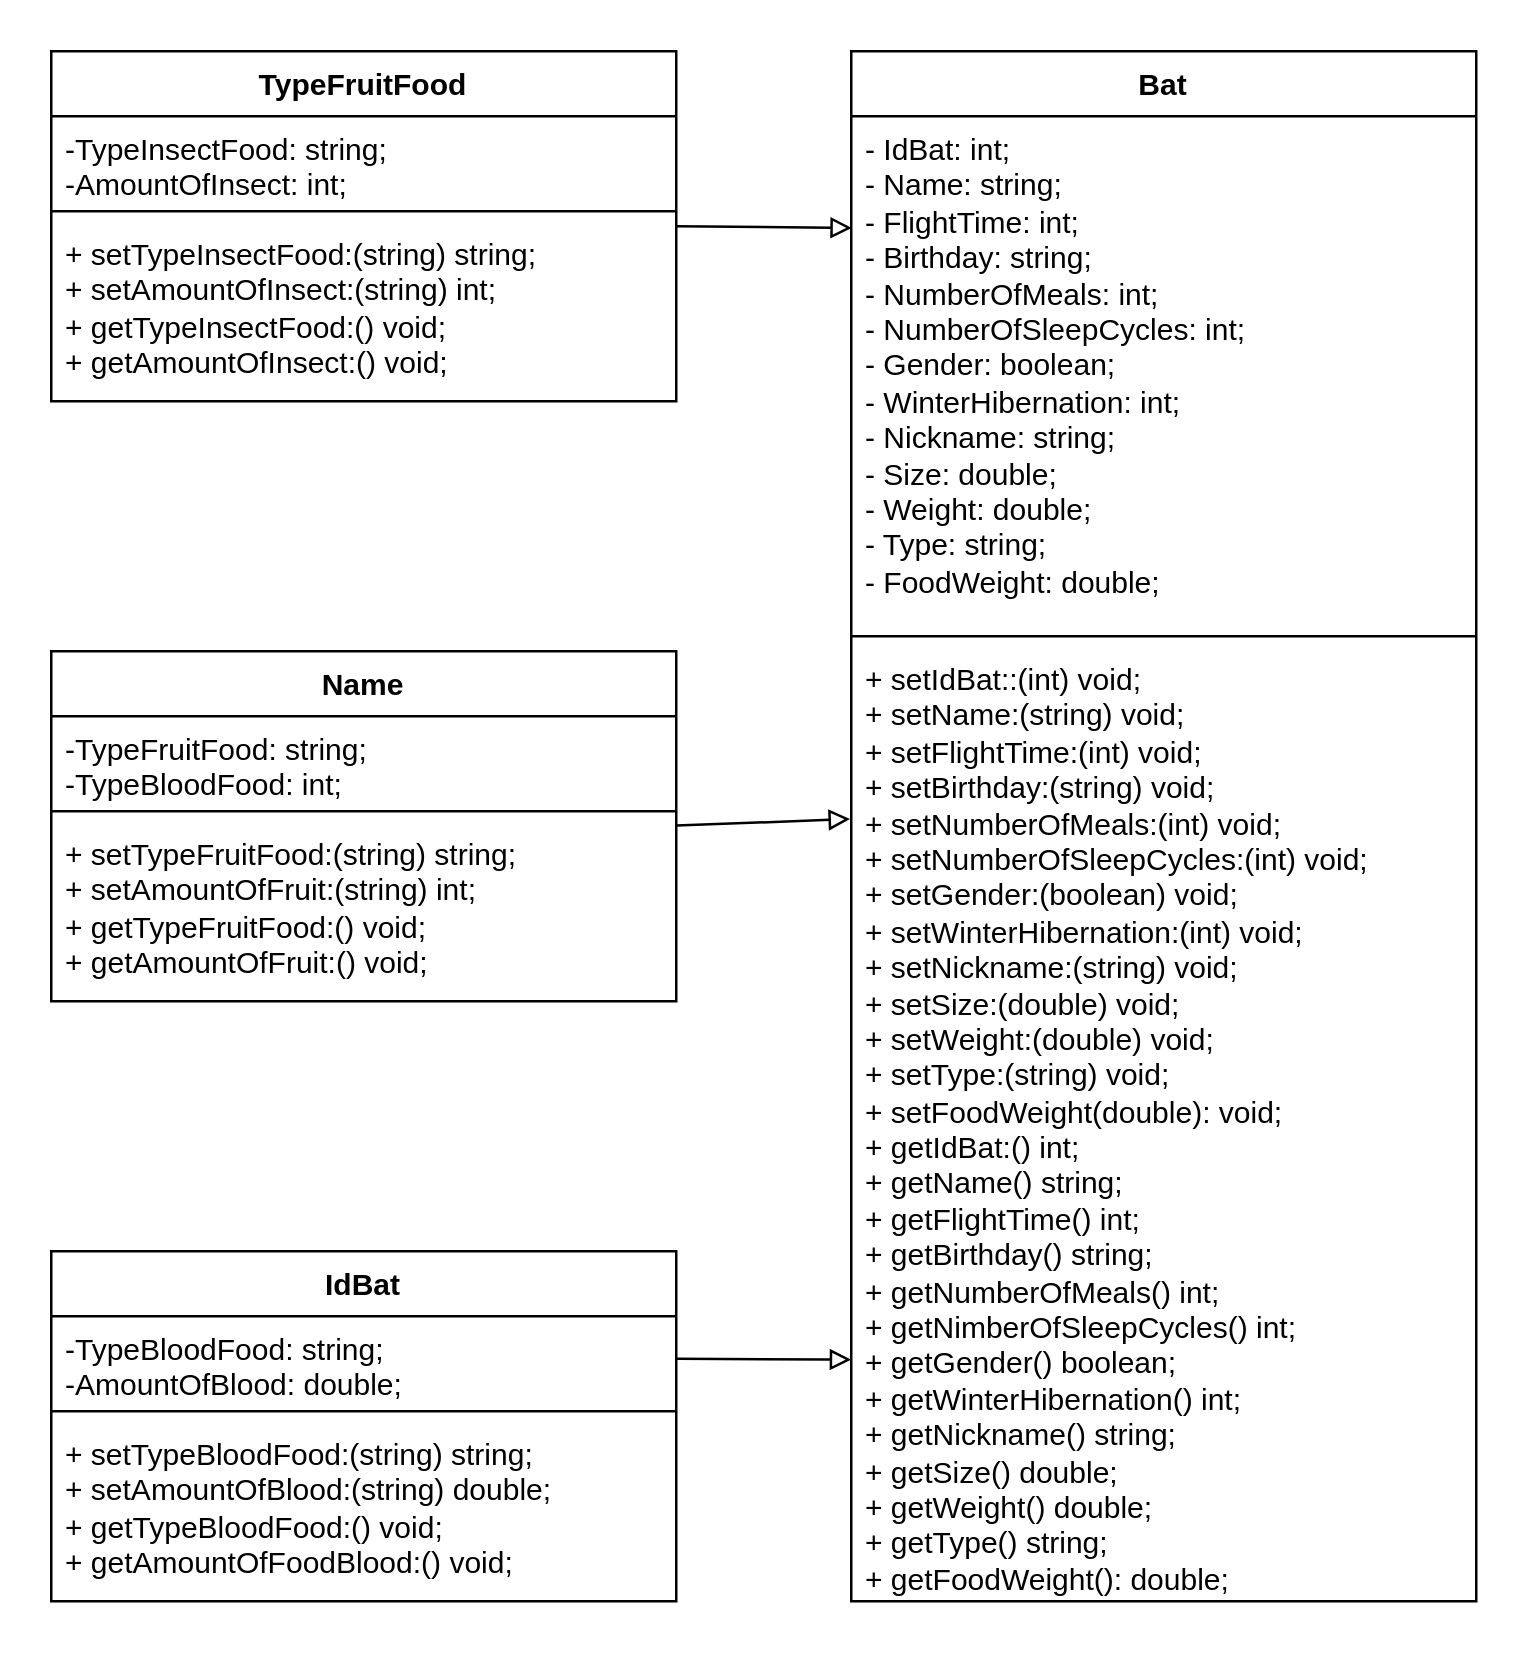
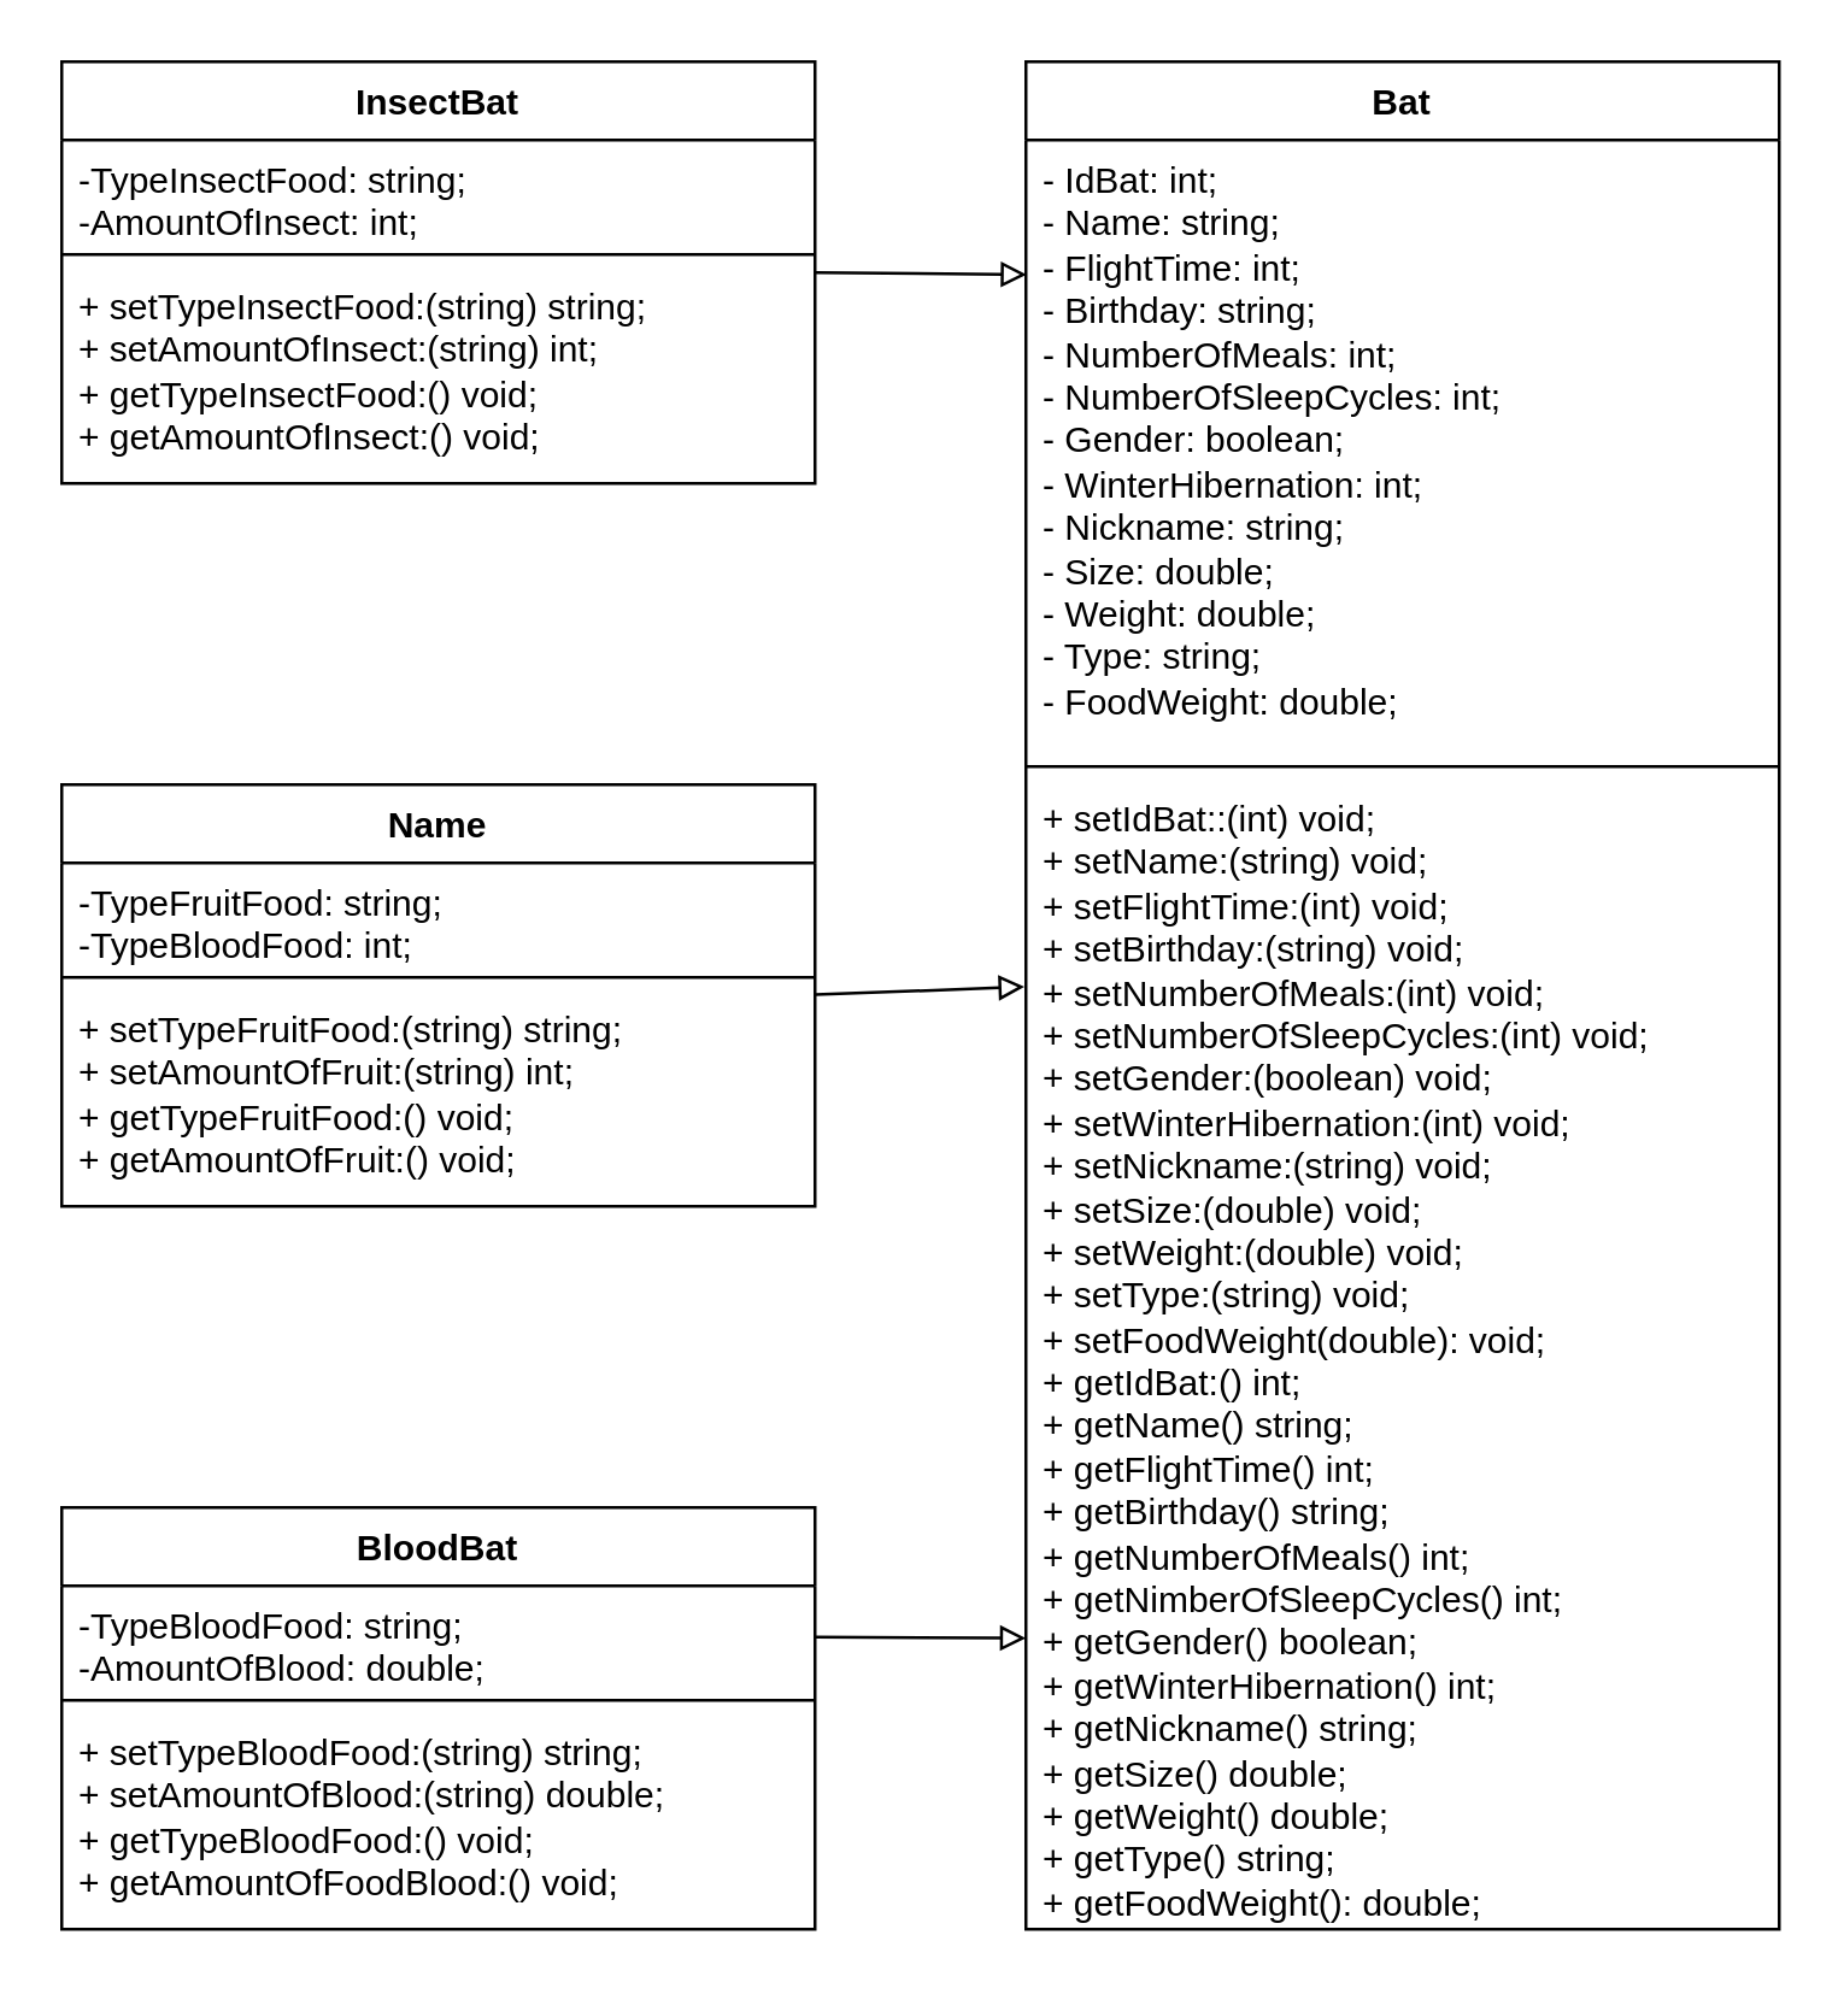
- <mxCell id="6" value="TypeFruitFood" style="swimlane;fontStyle=1;align=center;verticalAlign=top;childLayout=stackLayout;horizontal=1;startSize=26;horizontalStack=0;resizeParent=1;resizeParentMax=0;resizeLast=0;collapsible=1;marginBottom=0;whiteSpace=wrap;html=1;" parent="1" vertex="1"><mxGeometry x="20" y="20" width="250" height="140" as="geometry" /></mxCell>
+ <mxCell id="6" value="InsectBat" style="swimlane;fontStyle=1;align=center;verticalAlign=top;childLayout=stackLayout;horizontal=1;startSize=26;horizontalStack=0;resizeParent=1;resizeParentMax=0;resizeLast=0;collapsible=1;marginBottom=0;whiteSpace=wrap;html=1;" parent="1" vertex="1"><mxGeometry x="20" y="20" width="250" height="140" as="geometry" /></mxCell>
- <mxCell id="14" value="IdBat" style="swimlane;fontStyle=1;align=center;verticalAlign=top;childLayout=stackLayout;horizontal=1;startSize=26;horizontalStack=0;resizeParent=1;resizeParentMax=0;resizeLast=0;collapsible=1;marginBottom=0;whiteSpace=wrap;html=1;" parent="1" vertex="1"><mxGeometry x="20" y="500" width="250" height="140" as="geometry" /></mxCell>
+ <mxCell id="14" value="BloodBat" style="swimlane;fontStyle=1;align=center;verticalAlign=top;childLayout=stackLayout;horizontal=1;startSize=26;horizontalStack=0;resizeParent=1;resizeParentMax=0;resizeLast=0;collapsible=1;marginBottom=0;whiteSpace=wrap;html=1;" parent="1" vertex="1"><mxGeometry x="20" y="500" width="250" height="140" as="geometry" /></mxCell>
